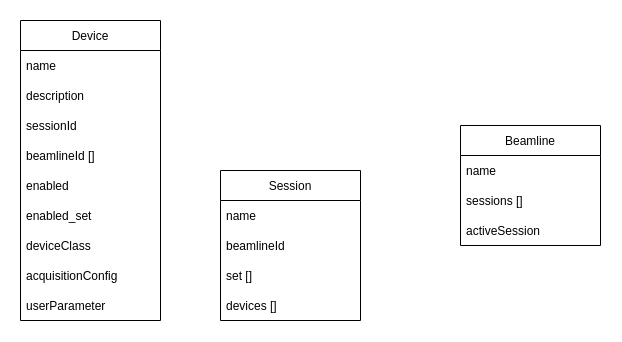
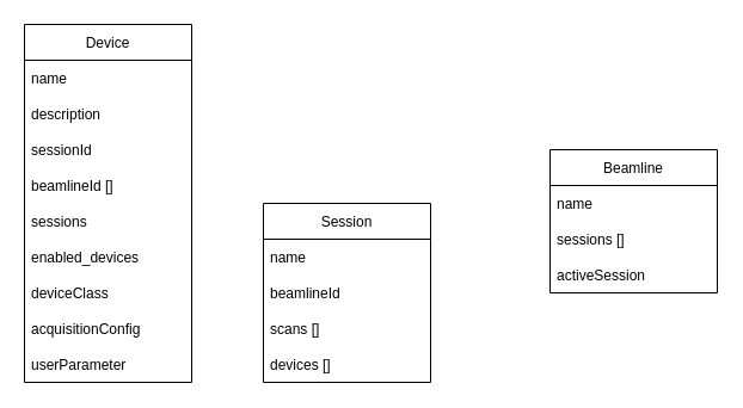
- <mxCell id="12" value="enabled" style="text;strokeColor=none;fillColor=none;align=left;verticalAlign=middle;spacingLeft=4;spacingRight=4;overflow=hidden;points=[[0,0.5],[1,0.5]];portConstraint=eastwest;rotatable=0;" vertex="1" parent="7"><mxGeometry y="150" width="140" height="30" as="geometry" /></mxCell>
+ <mxCell id="12" value="sessions" style="text;strokeColor=none;fillColor=none;align=left;verticalAlign=middle;spacingLeft=4;spacingRight=4;overflow=hidden;points=[[0,0.5],[1,0.5]];portConstraint=eastwest;rotatable=0;" vertex="1" parent="7"><mxGeometry y="150" width="140" height="30" as="geometry" /></mxCell>
- <mxCell id="13" value="enabled_set" style="text;strokeColor=none;fillColor=none;align=left;verticalAlign=middle;spacingLeft=4;spacingRight=4;overflow=hidden;points=[[0,0.5],[1,0.5]];portConstraint=eastwest;rotatable=0;" vertex="1" parent="7"><mxGeometry y="180" width="140" height="30" as="geometry" /></mxCell>
+ <mxCell id="13" value="enabled_devices" style="text;strokeColor=none;fillColor=none;align=left;verticalAlign=middle;spacingLeft=4;spacingRight=4;overflow=hidden;points=[[0,0.5],[1,0.5]];portConstraint=eastwest;rotatable=0;" vertex="1" parent="7"><mxGeometry y="180" width="140" height="30" as="geometry" /></mxCell>
- <mxCell id="5" value="set []" style="text;strokeColor=none;fillColor=none;align=left;verticalAlign=middle;spacingLeft=4;spacingRight=4;overflow=hidden;points=[[0,0.5],[1,0.5]];portConstraint=eastwest;rotatable=0;" vertex="1" parent="2"><mxGeometry y="90" width="140" height="30" as="geometry" /></mxCell>
+ <mxCell id="5" value="scans []" style="text;strokeColor=none;fillColor=none;align=left;verticalAlign=middle;spacingLeft=4;spacingRight=4;overflow=hidden;points=[[0,0.5],[1,0.5]];portConstraint=eastwest;rotatable=0;" vertex="1" parent="2"><mxGeometry y="90" width="140" height="30" as="geometry" /></mxCell>
